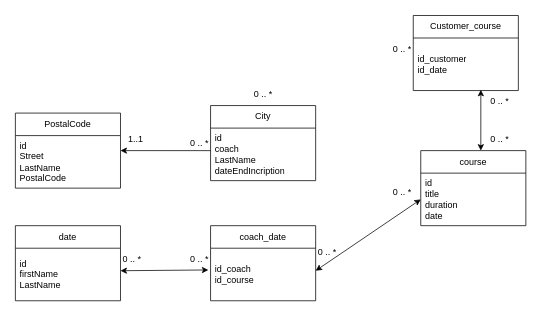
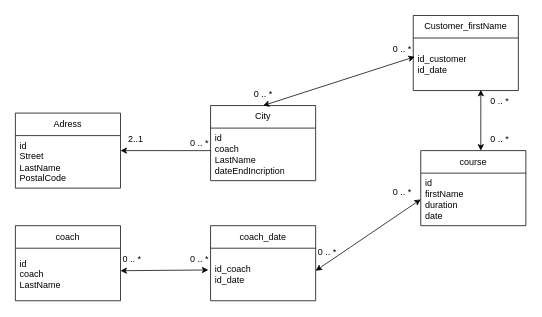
- <mxCell id="15" value="Customer_course" style="swimlane;fontStyle=0;childLayout=stackLayout;horizontal=1;startSize=30;horizontalStack=0;resizeParent=1;resizeParentMax=0;resizeLast=0;collapsible=1;marginBottom=0;whiteSpace=wrap;html=1;" vertex="1" parent="1"><mxGeometry x="550" y="20" width="140" height="100" as="geometry" /></mxCell>
+ <mxCell id="15" value="Customer_firstName" style="swimlane;fontStyle=0;childLayout=stackLayout;horizontal=1;startSize=30;horizontalStack=0;resizeParent=1;resizeParentMax=0;resizeLast=0;collapsible=1;marginBottom=0;whiteSpace=wrap;html=1;" vertex="1" parent="1"><mxGeometry x="550" y="20" width="140" height="100" as="geometry" /></mxCell>
+ <mxCell id="17" value="" style="endArrow=classic;startArrow=classic;html=1;rounded=0;entryX=0.014;entryY=0.357;entryDx=0;entryDy=0;entryPerimeter=0;exitX=0.5;exitY=0;exitDx=0;exitDy=0;" edge="1" parent="1" source="2" target="16"><mxGeometry width="50" height="50" relative="1" as="geometry"><mxPoint x="330" y="140" as="sourcePoint" /><mxPoint x="380" y="90" as="targetPoint" /></mxGeometry></mxCell>
- <mxCell id="4" value="PostalCode" style="swimlane;fontStyle=0;childLayout=stackLayout;horizontal=1;startSize=30;horizontalStack=0;resizeParent=1;resizeParentMax=0;resizeLast=0;collapsible=1;marginBottom=0;whiteSpace=wrap;html=1;" vertex="1" parent="1"><mxGeometry x="20" y="150" width="140" height="100" as="geometry" /></mxCell>
+ <mxCell id="4" value="Adress" style="swimlane;fontStyle=0;childLayout=stackLayout;horizontal=1;startSize=30;horizontalStack=0;resizeParent=1;resizeParentMax=0;resizeLast=0;collapsible=1;marginBottom=0;whiteSpace=wrap;html=1;" vertex="1" parent="1"><mxGeometry x="20" y="150" width="140" height="100" as="geometry" /></mxCell>
- <mxCell id="8" value="1..1" style="text;html=1;align=center;verticalAlign=middle;resizable=0;points=[];autosize=1;strokeColor=none;fillColor=none;" vertex="1" parent="1"><mxGeometry x="160" y="170" width="40" height="30" as="geometry" /></mxCell>
+ <mxCell id="8" value="2..1" style="text;html=1;align=center;verticalAlign=middle;resizable=0;points=[];autosize=1;strokeColor=none;fillColor=none;" vertex="1" parent="1"><mxGeometry x="160" y="170" width="40" height="30" as="geometry" /></mxCell>
- <mxCell id="10" value="id&amp;nbsp;&lt;br&gt;title&lt;br&gt;duration&lt;br&gt;date" style="text;strokeColor=none;fillColor=none;align=left;verticalAlign=middle;spacingLeft=4;spacingRight=4;overflow=hidden;points=[[0,0.5],[1,0.5]];portConstraint=eastwest;rotatable=0;whiteSpace=wrap;html=1;" vertex="1" parent="9"><mxGeometry y="30" width="140" height="70" as="geometry" /></mxCell>
+ <mxCell id="10" value="id&amp;nbsp;&lt;br&gt;firstName&lt;br&gt;duration&lt;br&gt;date" style="text;strokeColor=none;fillColor=none;align=left;verticalAlign=middle;spacingLeft=4;spacingRight=4;overflow=hidden;points=[[0,0.5],[1,0.5]];portConstraint=eastwest;rotatable=0;whiteSpace=wrap;html=1;" vertex="1" parent="9"><mxGeometry y="30" width="140" height="70" as="geometry" /></mxCell>
- <mxCell id="13" value="date" style="swimlane;fontStyle=0;childLayout=stackLayout;horizontal=1;startSize=30;horizontalStack=0;resizeParent=1;resizeParentMax=0;resizeLast=0;collapsible=1;marginBottom=0;whiteSpace=wrap;html=1;" vertex="1" parent="1"><mxGeometry x="20" y="300" width="140" height="100" as="geometry" /></mxCell>
+ <mxCell id="13" value="coach" style="swimlane;fontStyle=0;childLayout=stackLayout;horizontal=1;startSize=30;horizontalStack=0;resizeParent=1;resizeParentMax=0;resizeLast=0;collapsible=1;marginBottom=0;whiteSpace=wrap;html=1;" vertex="1" parent="1"><mxGeometry x="20" y="300" width="140" height="100" as="geometry" /></mxCell>
- <mxCell id="14" value="id&lt;br&gt;firstName&lt;br&gt;LastName&lt;br&gt;" style="text;strokeColor=none;fillColor=none;align=left;verticalAlign=middle;spacingLeft=4;spacingRight=4;overflow=hidden;points=[[0,0.5],[1,0.5]];portConstraint=eastwest;rotatable=0;whiteSpace=wrap;html=1;" vertex="1" parent="13"><mxGeometry y="30" width="140" height="70" as="geometry" /></mxCell>
+ <mxCell id="14" value="id&lt;br&gt;coach&lt;br&gt;LastName&lt;br&gt;" style="text;strokeColor=none;fillColor=none;align=left;verticalAlign=middle;spacingLeft=4;spacingRight=4;overflow=hidden;points=[[0,0.5],[1,0.5]];portConstraint=eastwest;rotatable=0;whiteSpace=wrap;html=1;" vertex="1" parent="13"><mxGeometry y="30" width="140" height="70" as="geometry" /></mxCell>
- <mxCell id="12" value="id_coach&lt;br&gt;id_course" style="text;strokeColor=none;fillColor=none;align=left;verticalAlign=middle;spacingLeft=4;spacingRight=4;overflow=hidden;points=[[0,0.5],[1,0.5]];portConstraint=eastwest;rotatable=0;whiteSpace=wrap;html=1;" vertex="1" parent="11"><mxGeometry y="30" width="140" height="70" as="geometry" /></mxCell>
+ <mxCell id="12" value="id_coach&lt;br&gt;id_date" style="text;strokeColor=none;fillColor=none;align=left;verticalAlign=middle;spacingLeft=4;spacingRight=4;overflow=hidden;points=[[0,0.5],[1,0.5]];portConstraint=eastwest;rotatable=0;whiteSpace=wrap;html=1;" vertex="1" parent="11"><mxGeometry y="30" width="140" height="70" as="geometry" /></mxCell>
